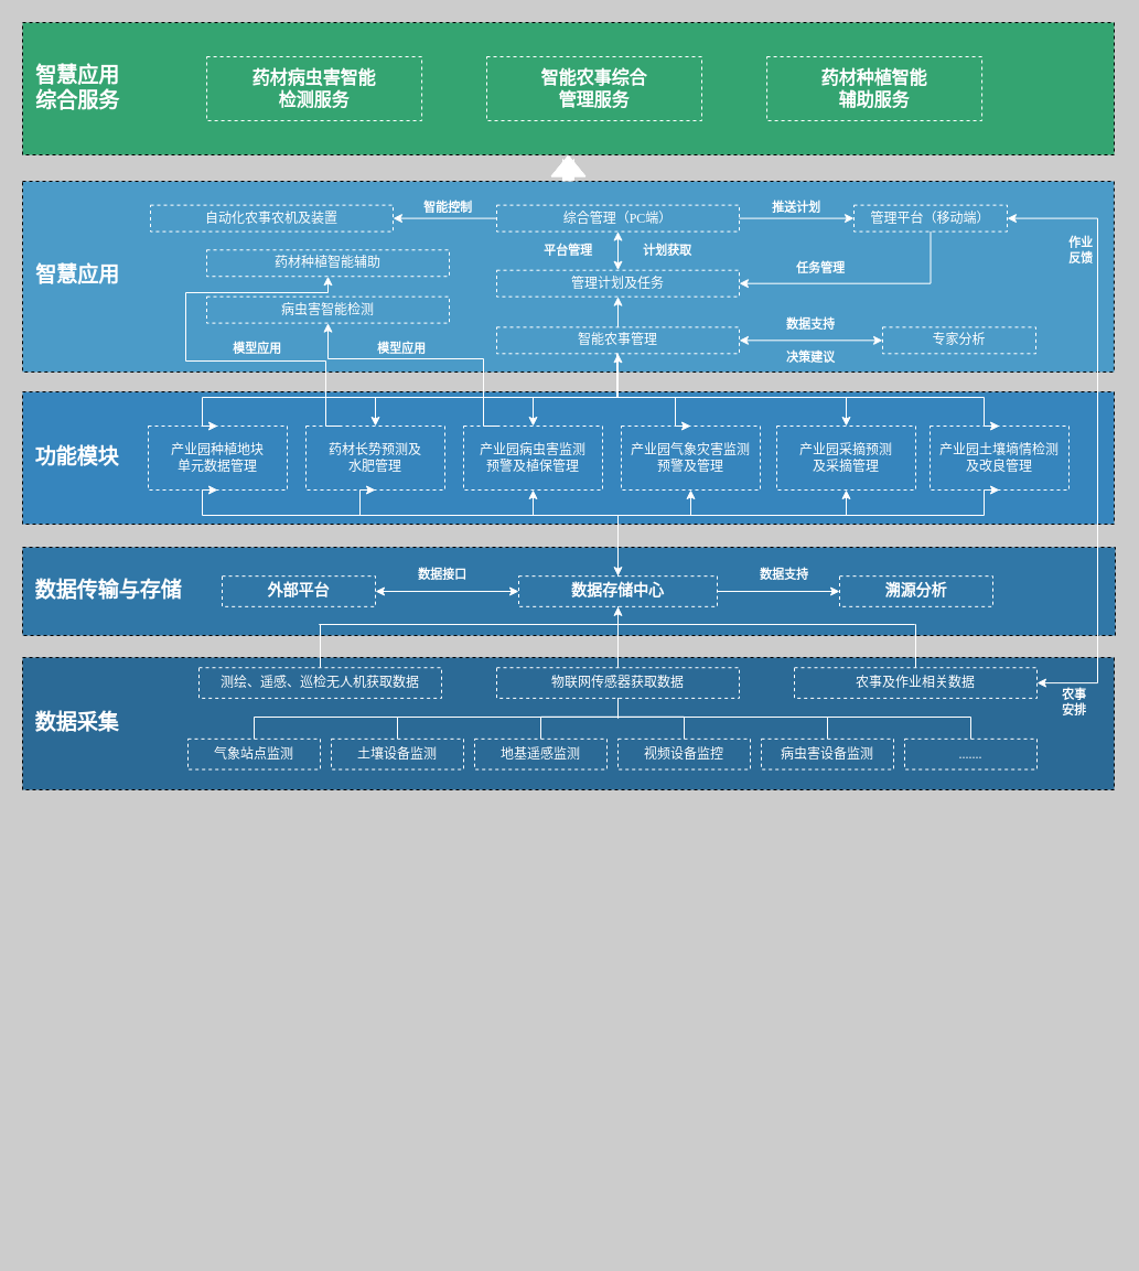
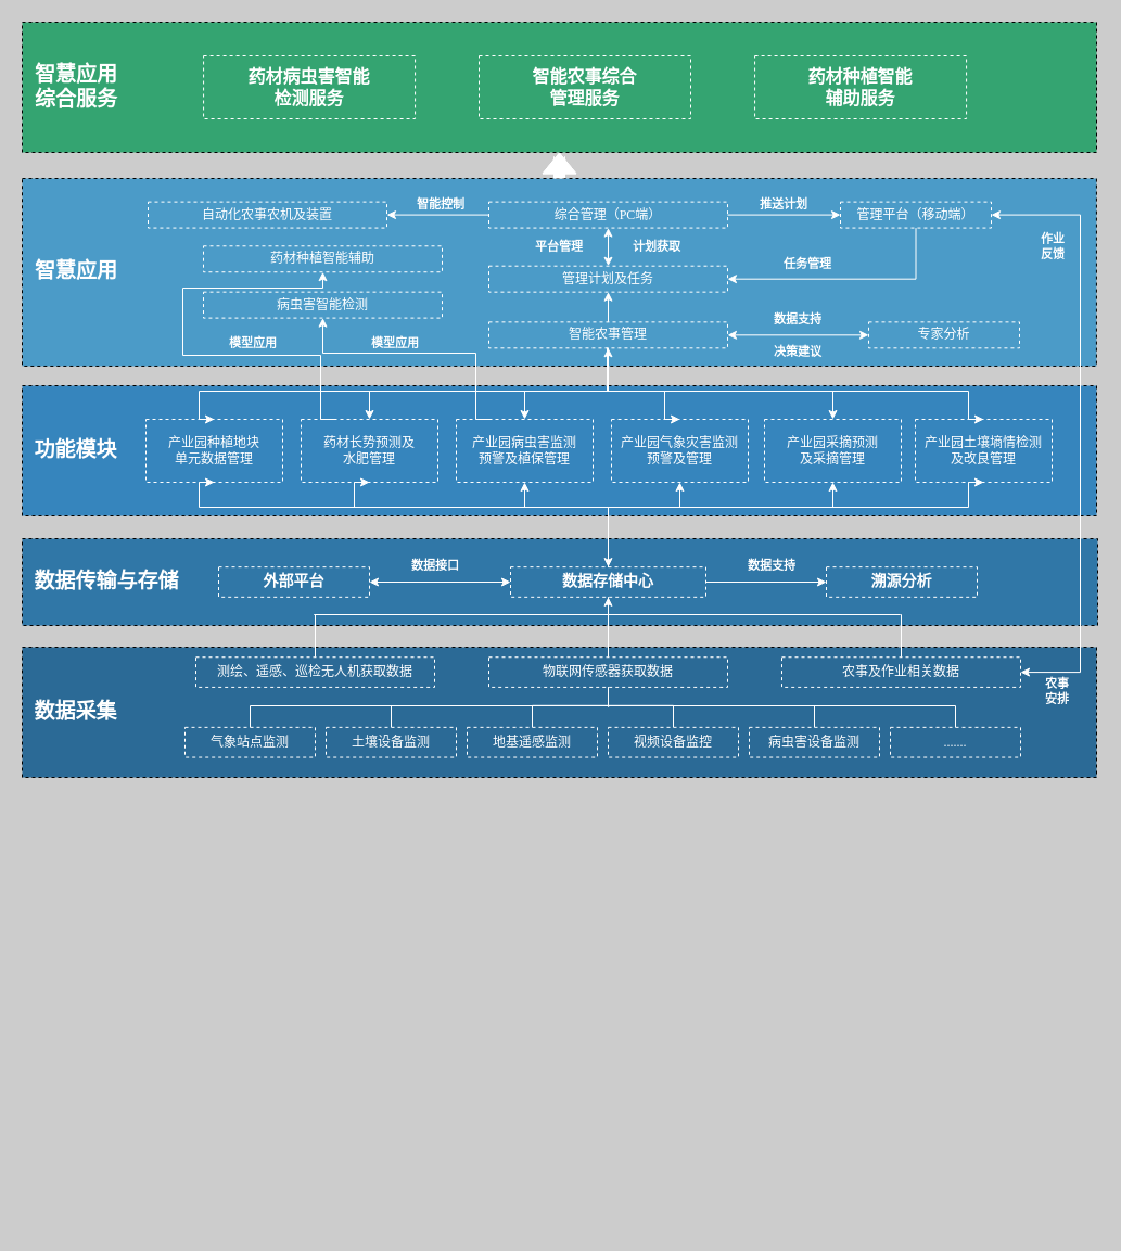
- <mxCell id="74" value="&lt;font color=&quot;#ffffff&quot; data-font-src=&quot;https://fonts.googleapis.com/css?family=Microsoft+YaHei&quot; face=&quot;Microsoft YaHei&quot;&gt;&lt;b&gt;作业&lt;br&gt;反馈&lt;br&gt;&lt;/b&gt;&lt;/font&gt;" style="text;html=1;strokeColor=none;fillColor=none;align=center;verticalAlign=middle;whiteSpace=wrap;rounded=0;fontSize=11;fontFamily=Helvetica;fontColor=default;" vertex="1" parent="52"><mxGeometry x="929.92" y="50.17" width="60" height="25.95" as="geometry" /></mxCell>
+ <mxCell id="74" value="&lt;font color=&quot;#ffffff&quot; data-font-src=&quot;https://fonts.googleapis.com/css?family=Microsoft+YaHei&quot; face=&quot;Microsoft YaHei&quot;&gt;&lt;b&gt;作业&lt;br&gt;反馈&lt;br&gt;&lt;/b&gt;&lt;/font&gt;" style="text;html=1;strokeColor=none;fillColor=none;align=center;verticalAlign=middle;whiteSpace=wrap;rounded=0;fontSize=11;fontFamily=Helvetica;fontColor=default;" vertex="1" parent="52"><mxGeometry x="919.92" y="50.17" width="60" height="25.95" as="geometry" /></mxCell>
